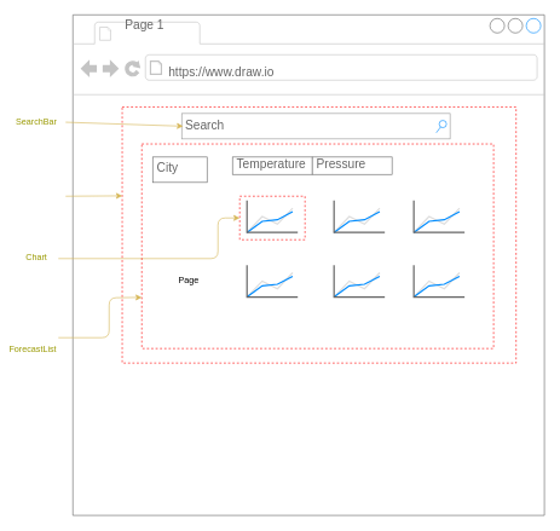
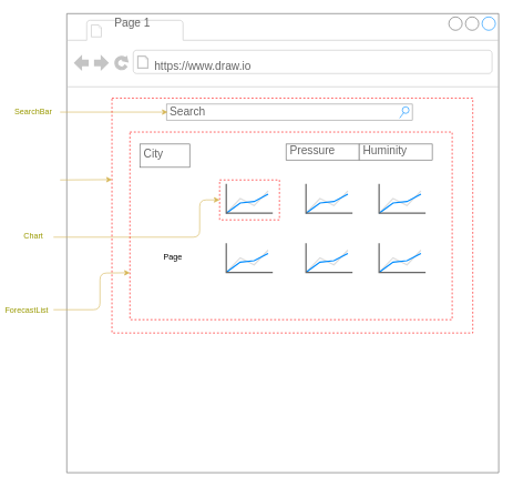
- <mxCell id="5" value="Search" style="strokeWidth=1;shadow=0;dashed=0;align=center;html=1;shape=mxgraph.mockup.forms.searchBox;strokeColor=#999999;mainText=;fillColor=#ffffff;strokeColor2=#008cff;fontColor=#666666;fontSize=17;align=left;spacingLeft=3;" vertex="1" parent="2"><mxGeometry x="150" y="136" width="370" height="35" as="geometry" /></mxCell>
+ <mxCell id="5" value="Search" style="strokeWidth=1;shadow=0;dashed=0;align=center;html=1;shape=mxgraph.mockup.forms.searchBox;strokeColor=#999999;mainText=;fillColor=#ffffff;strokeColor2=#008cff;fontColor=#666666;fontSize=17;align=left;spacingLeft=3;" vertex="1" parent="2"><mxGeometry x="150" y="136" width="370" height="24" as="geometry" /></mxCell>
- <mxCell id="8" value="Temperature" style="strokeWidth=1;shadow=0;dashed=0;align=center;html=1;shape=mxgraph.mockup.text.textBox;fillColor=#ffffff;fontColor=#666666;align=left;fontSize=17;spacingLeft=4;spacingTop=-3;strokeColor=#666666;mainText=" vertex="1" parent="2"><mxGeometry x="220" y="196" width="110" height="24" as="geometry" /></mxCell>
+ <mxCell id="10" value="Huminity" style="strokeWidth=1;shadow=0;dashed=0;align=center;html=1;shape=mxgraph.mockup.text.textBox;fillColor=#ffffff;fontColor=#666666;align=left;fontSize=17;spacingLeft=4;spacingTop=-3;strokeColor=#666666;mainText=" vertex="1" parent="2"><mxGeometry x="440" y="196" width="110" height="24" as="geometry" /></mxCell>
- <mxCell id="24" value="&lt;font color=&quot;#999900&quot;&gt;ForecastList&lt;/font&gt;" style="text;html=1;strokeColor=none;fillColor=none;align=center;verticalAlign=middle;whiteSpace=wrap;rounded=0;dashed=1;" vertex="1" parent="1"><mxGeometry x="25" y="471" width="40" height="20" as="geometry" /></mxCell>
+ <mxCell id="24" value="&lt;font color=&quot;#999900&quot;&gt;ForecastList&lt;/font&gt;" style="text;html=1;strokeColor=none;fillColor=none;align=center;verticalAlign=middle;whiteSpace=wrap;rounded=0;dashed=1;" vertex="1" parent="1"><mxGeometry x="20" y="456" width="40" height="20" as="geometry" /></mxCell>
